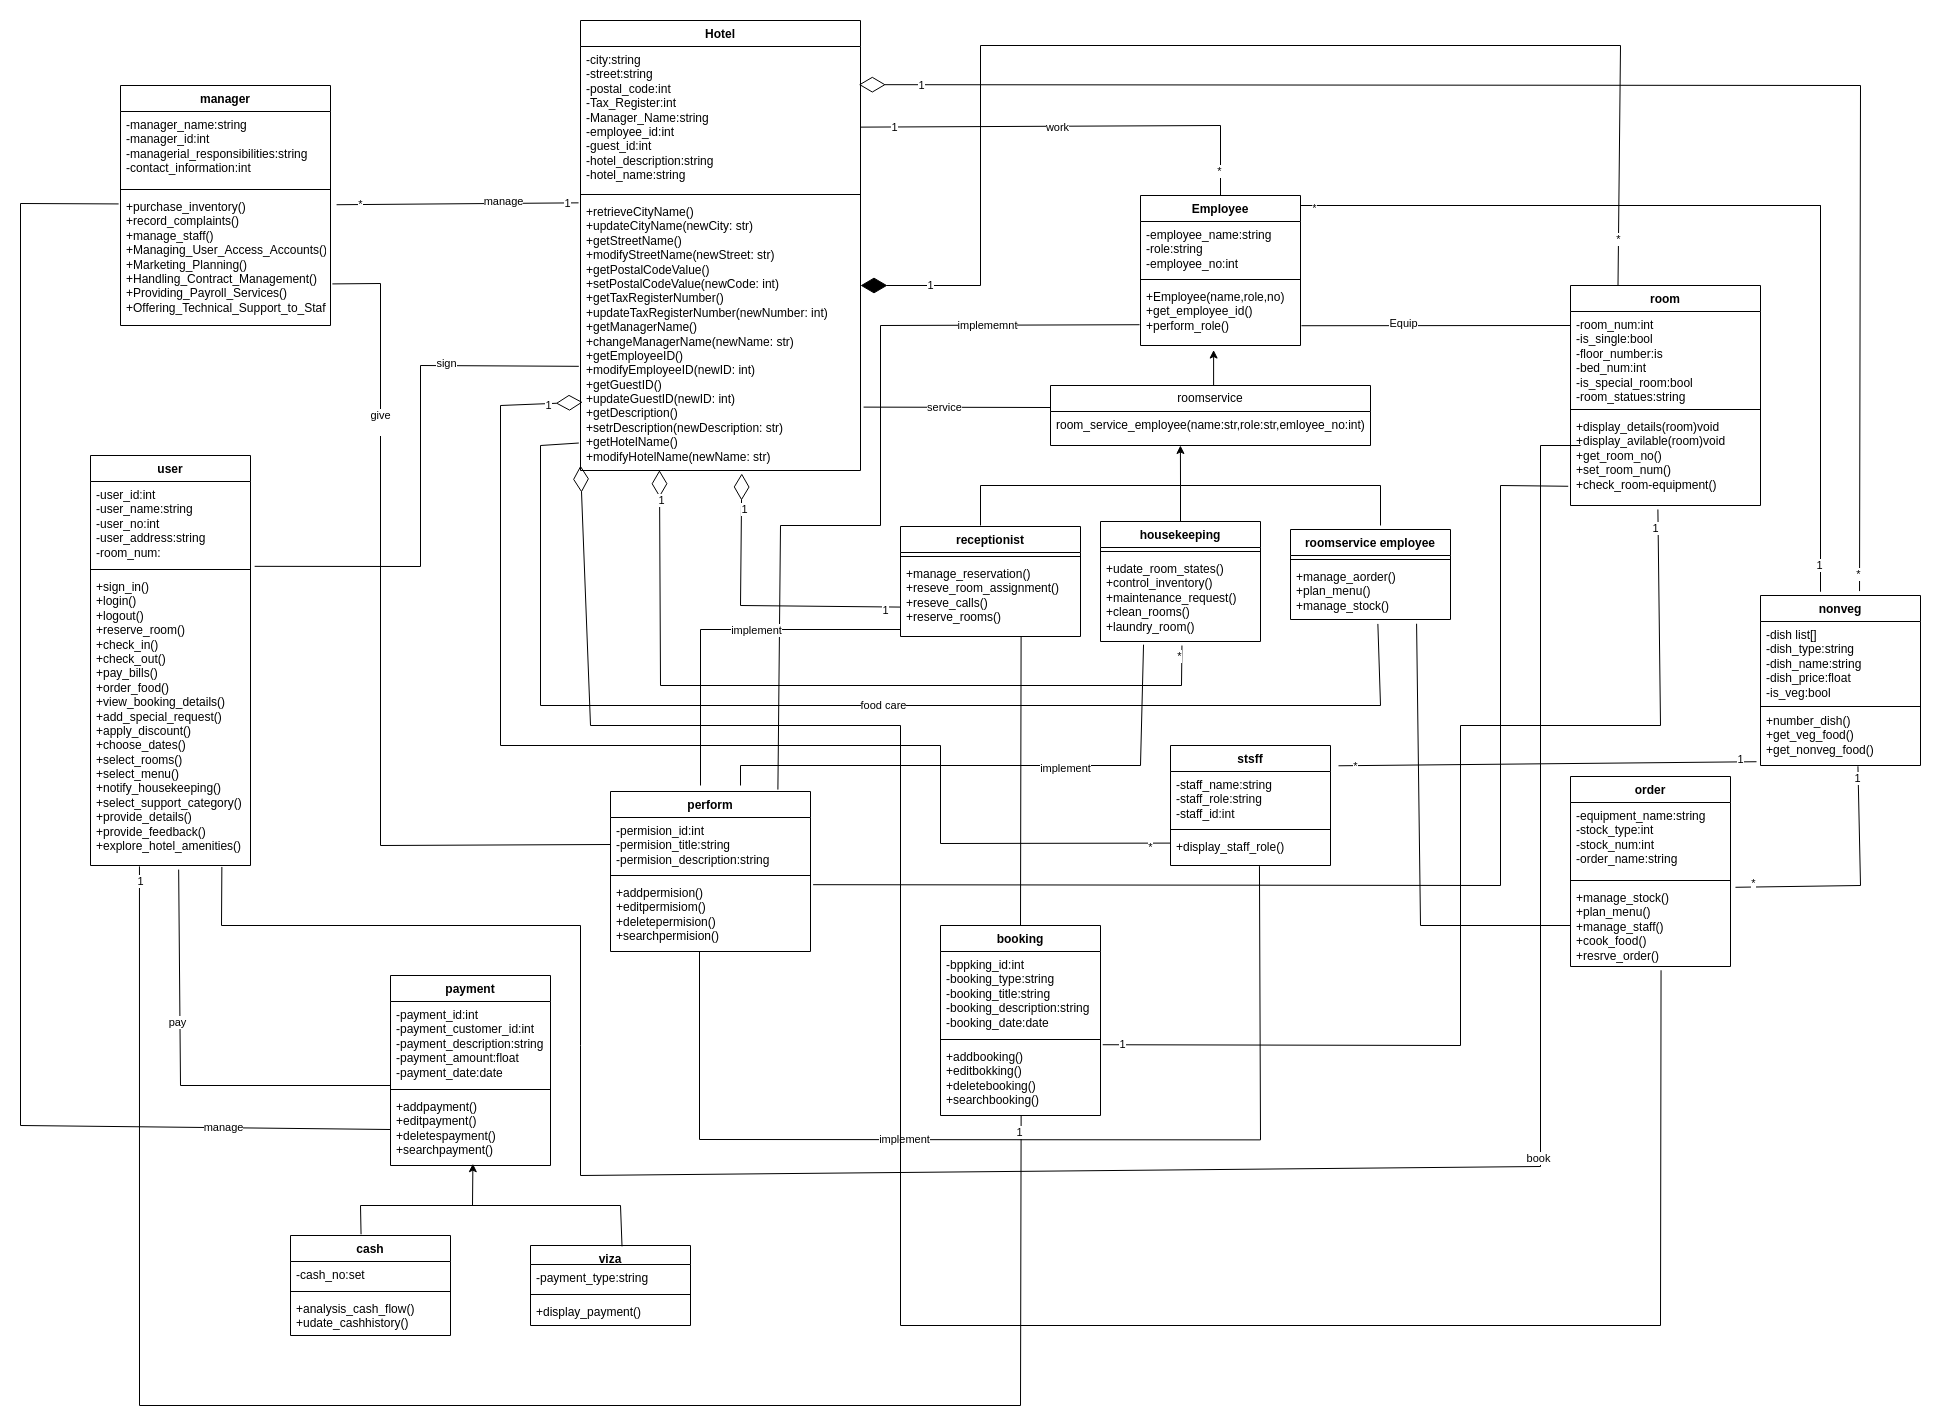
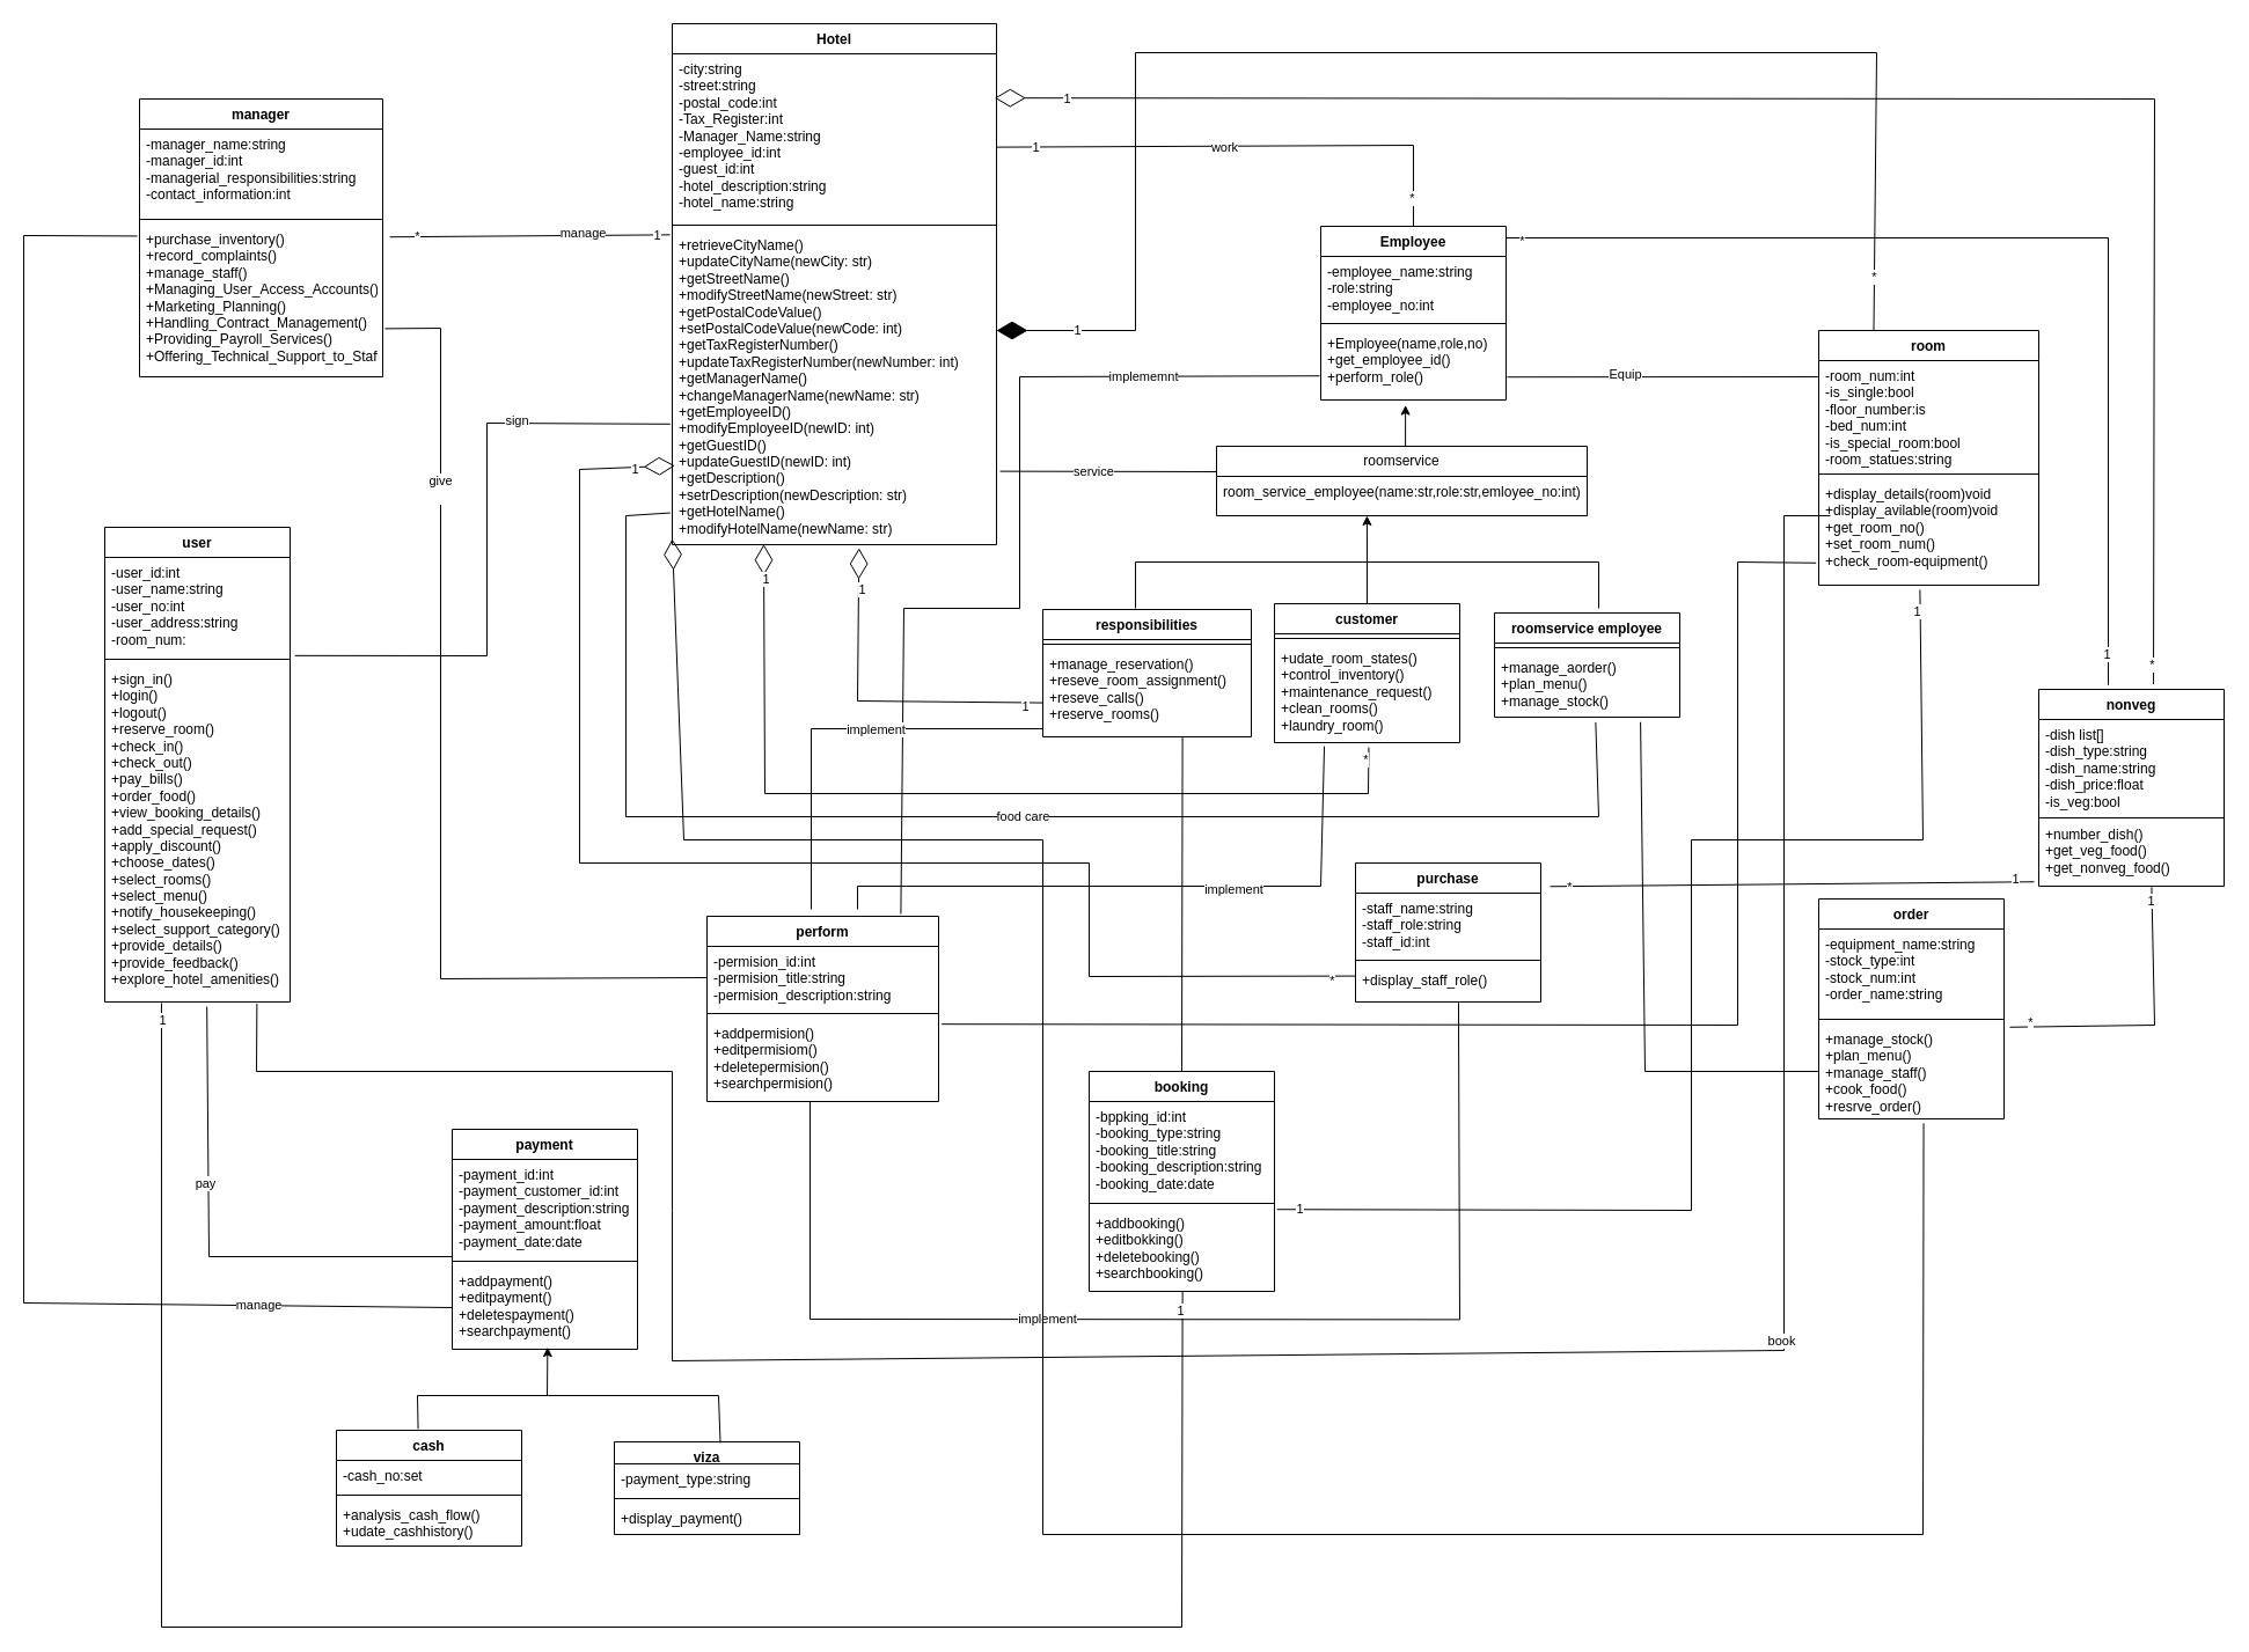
- <mxCell id="23" value="housekeeping" style="swimlane;fontStyle=1;align=center;verticalAlign=top;childLayout=stackLayout;horizontal=1;startSize=26;horizontalStack=0;resizeParent=1;resizeParentMax=0;resizeLast=0;collapsible=1;marginBottom=0;whiteSpace=wrap;html=1;" parent="1" vertex="1"><mxGeometry x="1100" y="521" width="160" height="120" as="geometry" /></mxCell>
+ <mxCell id="23" value="customer" style="swimlane;fontStyle=1;align=center;verticalAlign=top;childLayout=stackLayout;horizontal=1;startSize=26;horizontalStack=0;resizeParent=1;resizeParentMax=0;resizeLast=0;collapsible=1;marginBottom=0;whiteSpace=wrap;html=1;" parent="1" vertex="1"><mxGeometry x="1100" y="521" width="160" height="120" as="geometry" /></mxCell>
- <mxCell id="20" value="receptionist" style="swimlane;fontStyle=1;align=center;verticalAlign=top;childLayout=stackLayout;horizontal=1;startSize=26;horizontalStack=0;resizeParent=1;resizeParentMax=0;resizeLast=0;collapsible=1;marginBottom=0;whiteSpace=wrap;html=1;" parent="1" vertex="1"><mxGeometry x="900" y="526" width="180" height="110" as="geometry" /></mxCell>
+ <mxCell id="20" value="responsibilities" style="swimlane;fontStyle=1;align=center;verticalAlign=top;childLayout=stackLayout;horizontal=1;startSize=26;horizontalStack=0;resizeParent=1;resizeParentMax=0;resizeLast=0;collapsible=1;marginBottom=0;whiteSpace=wrap;html=1;" parent="1" vertex="1"><mxGeometry x="900" y="526" width="180" height="110" as="geometry" /></mxCell>
- <mxCell id="47" value="stsff" style="swimlane;fontStyle=1;align=center;verticalAlign=top;childLayout=stackLayout;horizontal=1;startSize=26;horizontalStack=0;resizeParent=1;resizeParentMax=0;resizeLast=0;collapsible=1;marginBottom=0;whiteSpace=wrap;html=1;" parent="1" vertex="1"><mxGeometry x="1170" y="745" width="160" height="120" as="geometry" /></mxCell>
+ <mxCell id="47" value="purchase" style="swimlane;fontStyle=1;align=center;verticalAlign=top;childLayout=stackLayout;horizontal=1;startSize=26;horizontalStack=0;resizeParent=1;resizeParentMax=0;resizeLast=0;collapsible=1;marginBottom=0;whiteSpace=wrap;html=1;" parent="1" vertex="1"><mxGeometry x="1170" y="745" width="160" height="120" as="geometry" /></mxCell>
